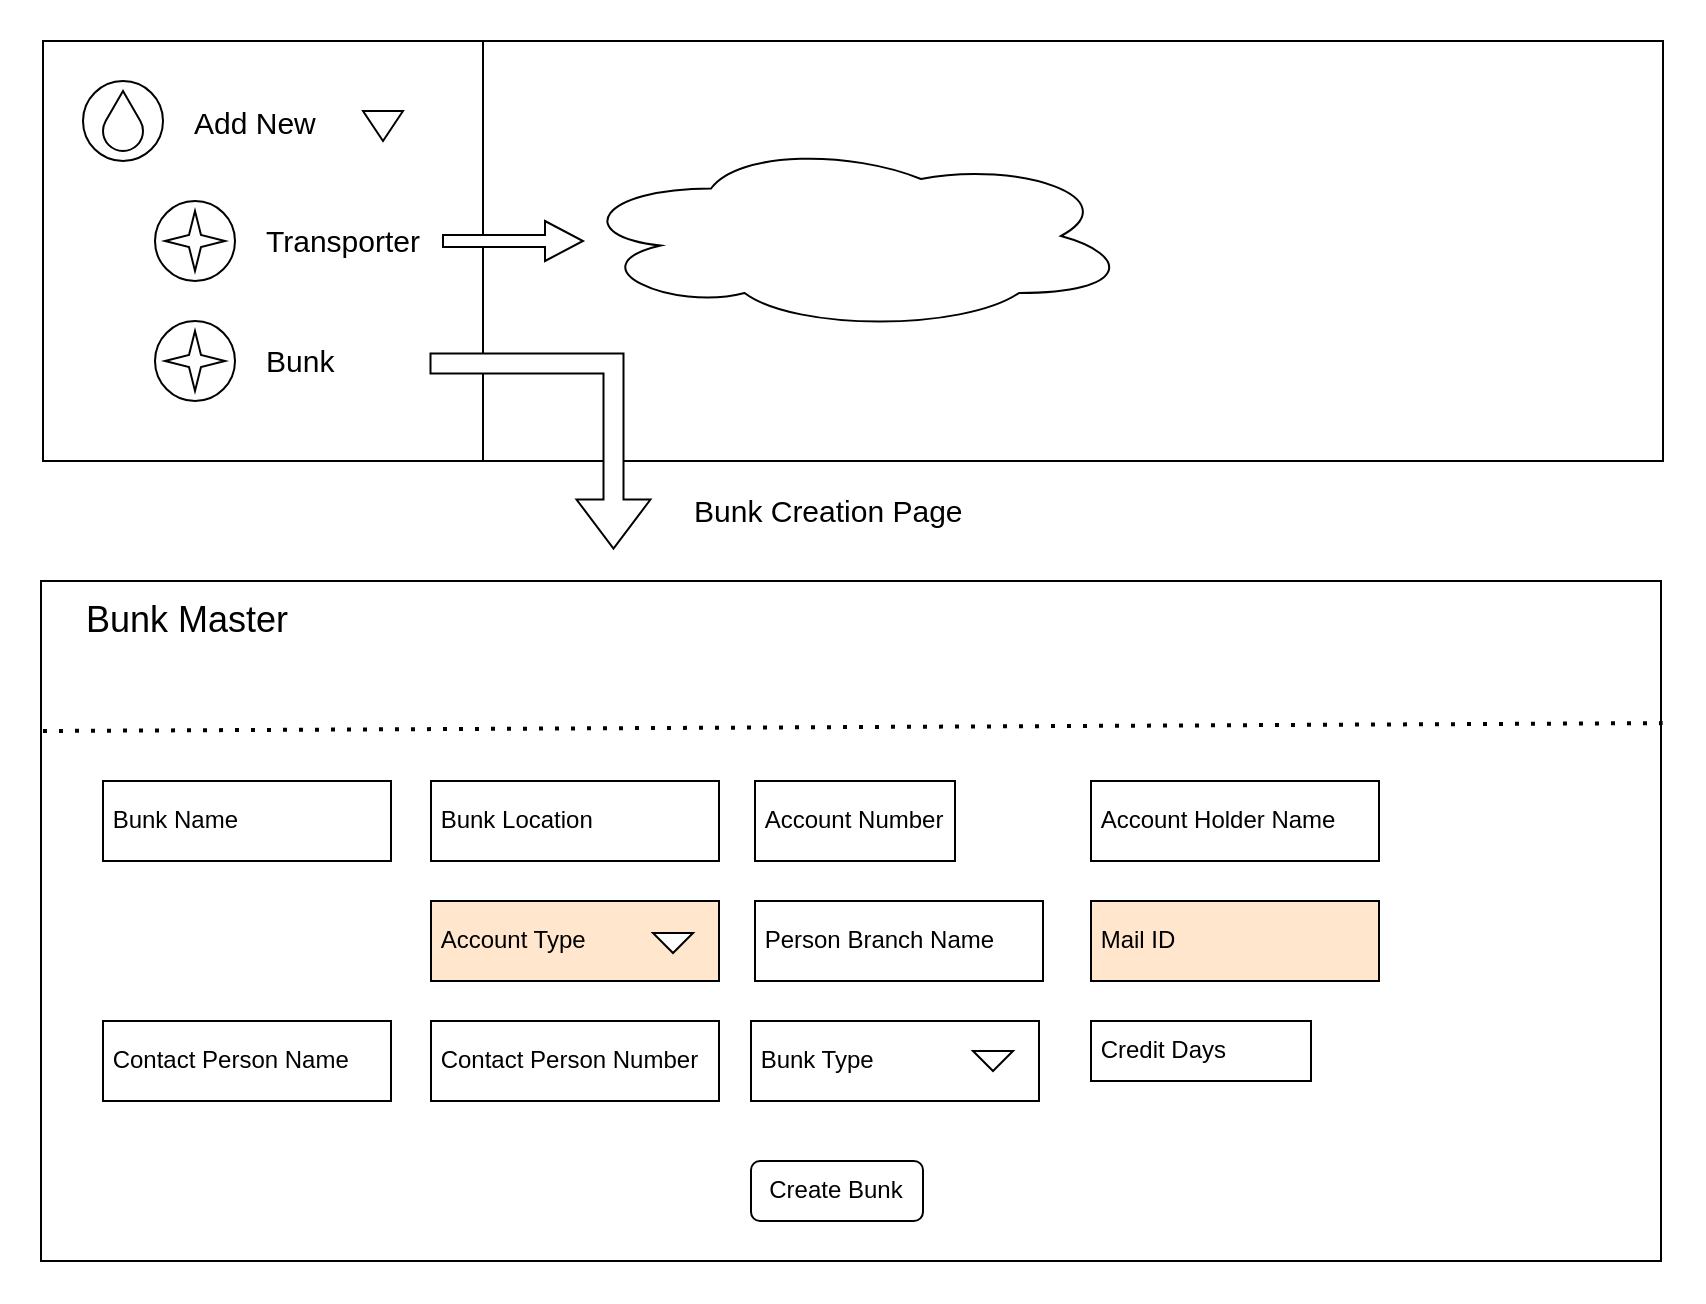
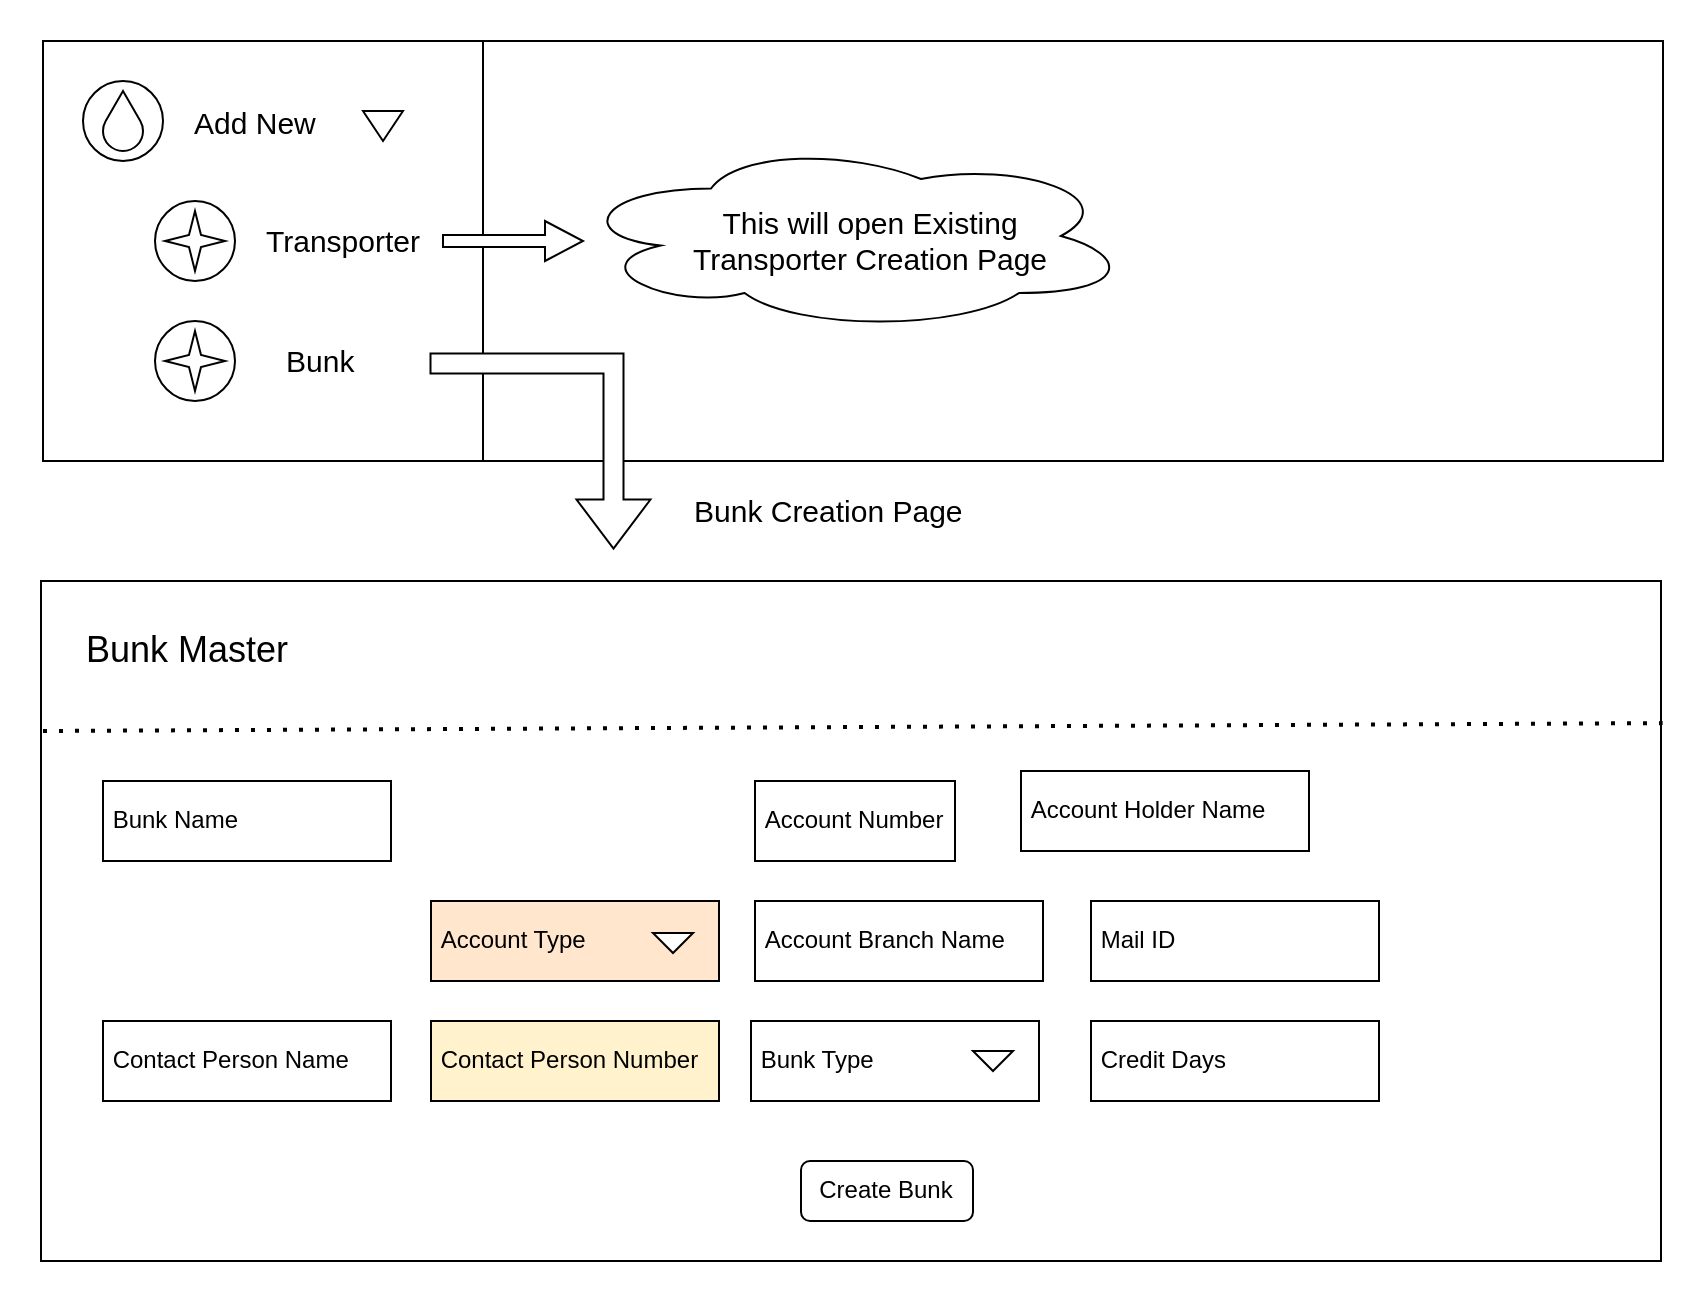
+ <mxCell id="16" value="&lt;font style=&quot;font-size: 15px;&quot;&gt;This will open Existing Transporter Creation Page&lt;/font&gt;" style="text;html=1;align=center;verticalAlign=middle;whiteSpace=wrap;rounded=0;" vertex="1" parent="1"><mxGeometry x="345" y="97.5" width="180" height="45" as="geometry" /></mxCell>
- <mxCell id="13" value="&lt;font style=&quot;font-size: 15px;&quot;&gt;Bunk&lt;/font&gt;" style="text;html=1;align=left;verticalAlign=middle;whiteSpace=wrap;rounded=0;" vertex="1" parent="1"><mxGeometry x="131" y="165" width="70" height="30" as="geometry" /></mxCell>
+ <mxCell id="13" value="&lt;font style=&quot;font-size: 15px;&quot;&gt;Bunk&lt;/font&gt;" style="text;html=1;align=left;verticalAlign=middle;whiteSpace=wrap;rounded=0;" vertex="1" parent="1"><mxGeometry x="141" y="165" width="70" height="30" as="geometry" /></mxCell>
- <mxCell id="21" value="&lt;font style=&quot;font-size: 18px;&quot;&gt;Bunk Master&lt;/font&gt;" style="text;html=1;align=left;verticalAlign=middle;whiteSpace=wrap;rounded=0;" vertex="1" parent="1"><mxGeometry x="41" y="295" width="146" height="30" as="geometry" /></mxCell>
+ <mxCell id="21" value="&lt;font style=&quot;font-size: 18px;&quot;&gt;Bunk Master&lt;/font&gt;" style="text;html=1;align=left;verticalAlign=middle;whiteSpace=wrap;rounded=0;" vertex="1" parent="1"><mxGeometry x="41" y="310" width="146" height="30" as="geometry" /></mxCell>
- <mxCell id="24" value="&amp;nbsp;Bunk Location" style="rounded=0;whiteSpace=wrap;html=1;align=left;" vertex="1" parent="1"><mxGeometry x="215" y="390" width="144" height="40" as="geometry" /></mxCell>
- <mxCell id="25" value="&amp;nbsp;Account Holder Name" style="rounded=0;whiteSpace=wrap;html=1;align=left;" vertex="1" parent="1"><mxGeometry x="545" y="390" width="144" height="40" as="geometry" /></mxCell>
+ <mxCell id="25" value="&amp;nbsp;Account Holder Name" style="rounded=0;whiteSpace=wrap;html=1;align=left;" vertex="1" parent="1"><mxGeometry x="510" y="385" width="144" height="40" as="geometry" /></mxCell>
- <mxCell id="28" value="&amp;nbsp;Person Branch Name" style="rounded=0;whiteSpace=wrap;html=1;align=left;" vertex="1" parent="1"><mxGeometry x="377" y="450" width="144" height="40" as="geometry" /></mxCell>
+ <mxCell id="28" value="&amp;nbsp;Account Branch Name" style="rounded=0;whiteSpace=wrap;html=1;align=left;" vertex="1" parent="1"><mxGeometry x="377" y="450" width="144" height="40" as="geometry" /></mxCell>
- <mxCell id="30" value="&amp;nbsp;Mail ID" style="rounded=0;whiteSpace=wrap;html=1;align=left;fillColor=#ffe6cc;" vertex="1" parent="1"><mxGeometry x="545" y="450" width="144" height="40" as="geometry" /></mxCell>
+ <mxCell id="30" value="&amp;nbsp;Mail ID" style="rounded=0;whiteSpace=wrap;html=1;align=left;" vertex="1" parent="1"><mxGeometry x="545" y="450" width="144" height="40" as="geometry" /></mxCell>
- <mxCell id="35" value="&amp;nbsp;Credit Days" style="rounded=0;whiteSpace=wrap;html=1;align=left;" vertex="1" parent="1"><mxGeometry x="545" y="510" width="110" height="30" as="geometry" /></mxCell>
+ <mxCell id="35" value="&amp;nbsp;Credit Days" style="rounded=0;whiteSpace=wrap;html=1;align=left;" vertex="1" parent="1"><mxGeometry x="545" y="510" width="144" height="40" as="geometry" /></mxCell>
- <mxCell id="32" value="&amp;nbsp;Contact Person Number" style="rounded=0;whiteSpace=wrap;html=1;align=left;" vertex="1" parent="1"><mxGeometry x="215" y="510" width="144" height="40" as="geometry" /></mxCell>
+ <mxCell id="32" value="&amp;nbsp;Contact Person Number" style="rounded=0;whiteSpace=wrap;html=1;align=left;fillColor=#fff2cc;" vertex="1" parent="1"><mxGeometry x="215" y="510" width="144" height="40" as="geometry" /></mxCell>
- <mxCell id="29" value="Create Bunk" style="rounded=1;whiteSpace=wrap;html=1;" vertex="1" parent="1"><mxGeometry x="375" y="580" width="86" height="30" as="geometry" /></mxCell>
+ <mxCell id="29" value="Create Bunk" style="rounded=1;whiteSpace=wrap;html=1;" vertex="1" parent="1"><mxGeometry x="400" y="580" width="86" height="30" as="geometry" /></mxCell>
